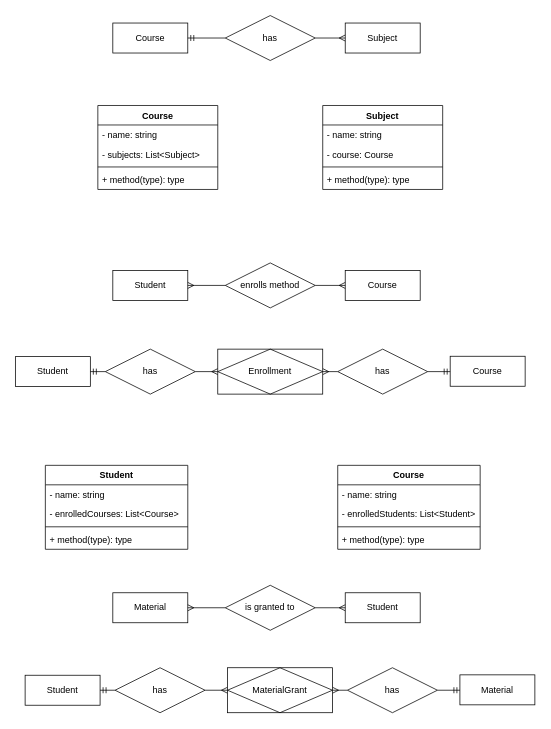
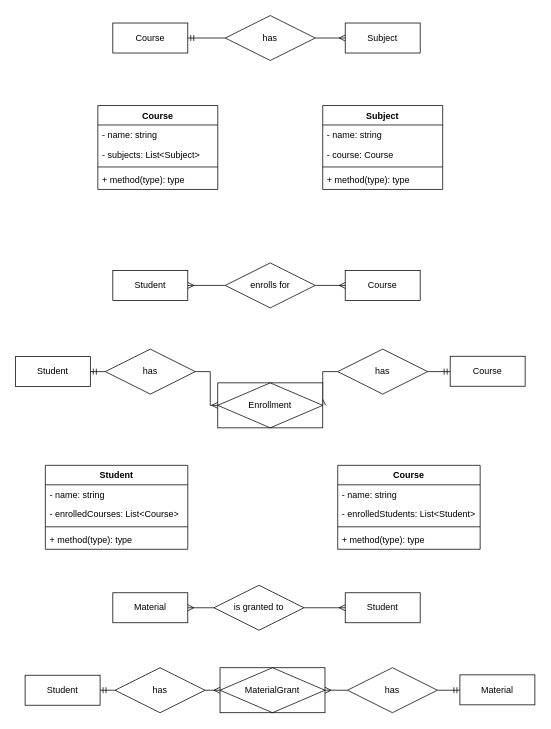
- <mxCell id="21" value="enrolls method" style="shape=rhombus;perimeter=rhombusPerimeter;whiteSpace=wrap;html=1;align=center;" parent="1" vertex="1"><mxGeometry x="300" y="350" width="120" height="60" as="geometry" /></mxCell>
+ <mxCell id="21" value="enrolls for" style="shape=rhombus;perimeter=rhombusPerimeter;whiteSpace=wrap;html=1;align=center;" parent="1" vertex="1"><mxGeometry x="300" y="350" width="120" height="60" as="geometry" /></mxCell>
- <mxCell id="38" value="Enrollment" style="shape=associativeEntity;whiteSpace=wrap;html=1;align=center;" parent="1" vertex="1"><mxGeometry x="290" y="465" width="140" height="60" as="geometry" /></mxCell>
+ <mxCell id="38" value="Enrollment" style="shape=associativeEntity;whiteSpace=wrap;html=1;align=center;" parent="1" vertex="1"><mxGeometry x="290" y="510" width="140" height="60" as="geometry" /></mxCell>
- <mxCell id="54" value="is granted to" style="shape=rhombus;perimeter=rhombusPerimeter;whiteSpace=wrap;html=1;align=center;" vertex="1" parent="1"><mxGeometry x="300" y="780" width="120" height="60" as="geometry" /></mxCell>
+ <mxCell id="54" value="is granted to" style="shape=rhombus;perimeter=rhombusPerimeter;whiteSpace=wrap;html=1;align=center;" vertex="1" parent="1"><mxGeometry x="285" y="780" width="120" height="60" as="geometry" /></mxCell>
- <mxCell id="47" value="MaterialGrant" style="shape=associativeEntity;whiteSpace=wrap;html=1;align=center;" vertex="1" parent="1"><mxGeometry x="303" y="890" width="140" height="60" as="geometry" /></mxCell>
+ <mxCell id="47" value="MaterialGrant" style="shape=associativeEntity;whiteSpace=wrap;html=1;align=center;" vertex="1" parent="1"><mxGeometry x="293" y="890" width="140" height="60" as="geometry" /></mxCell>
